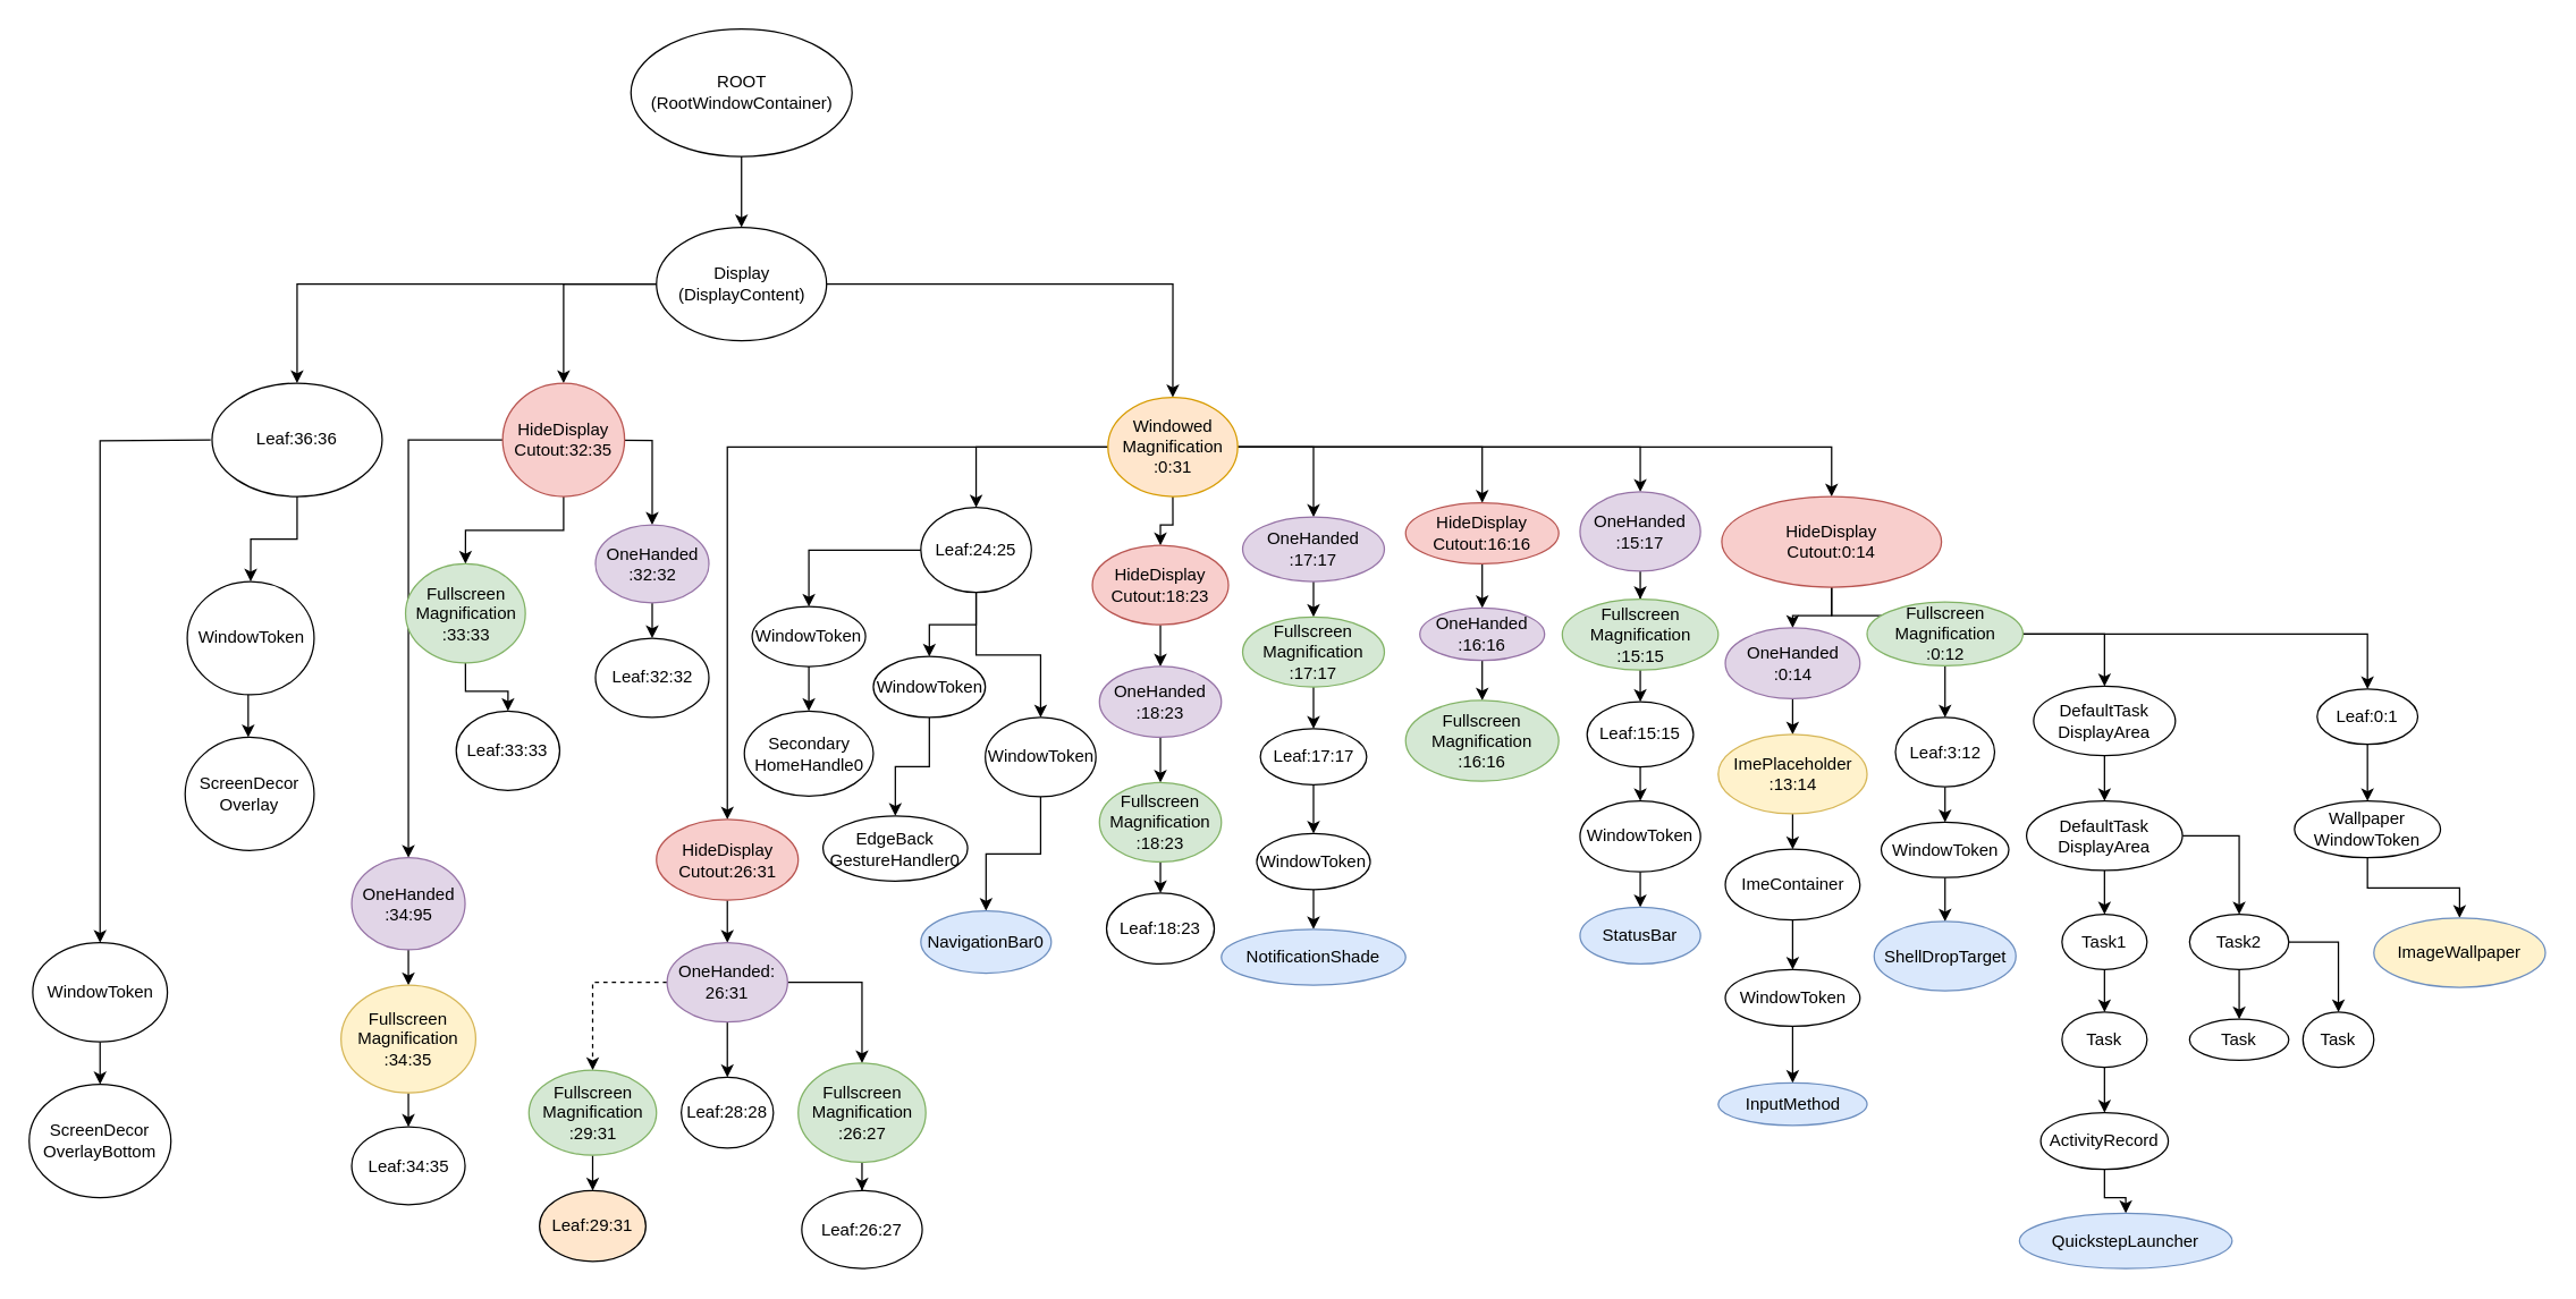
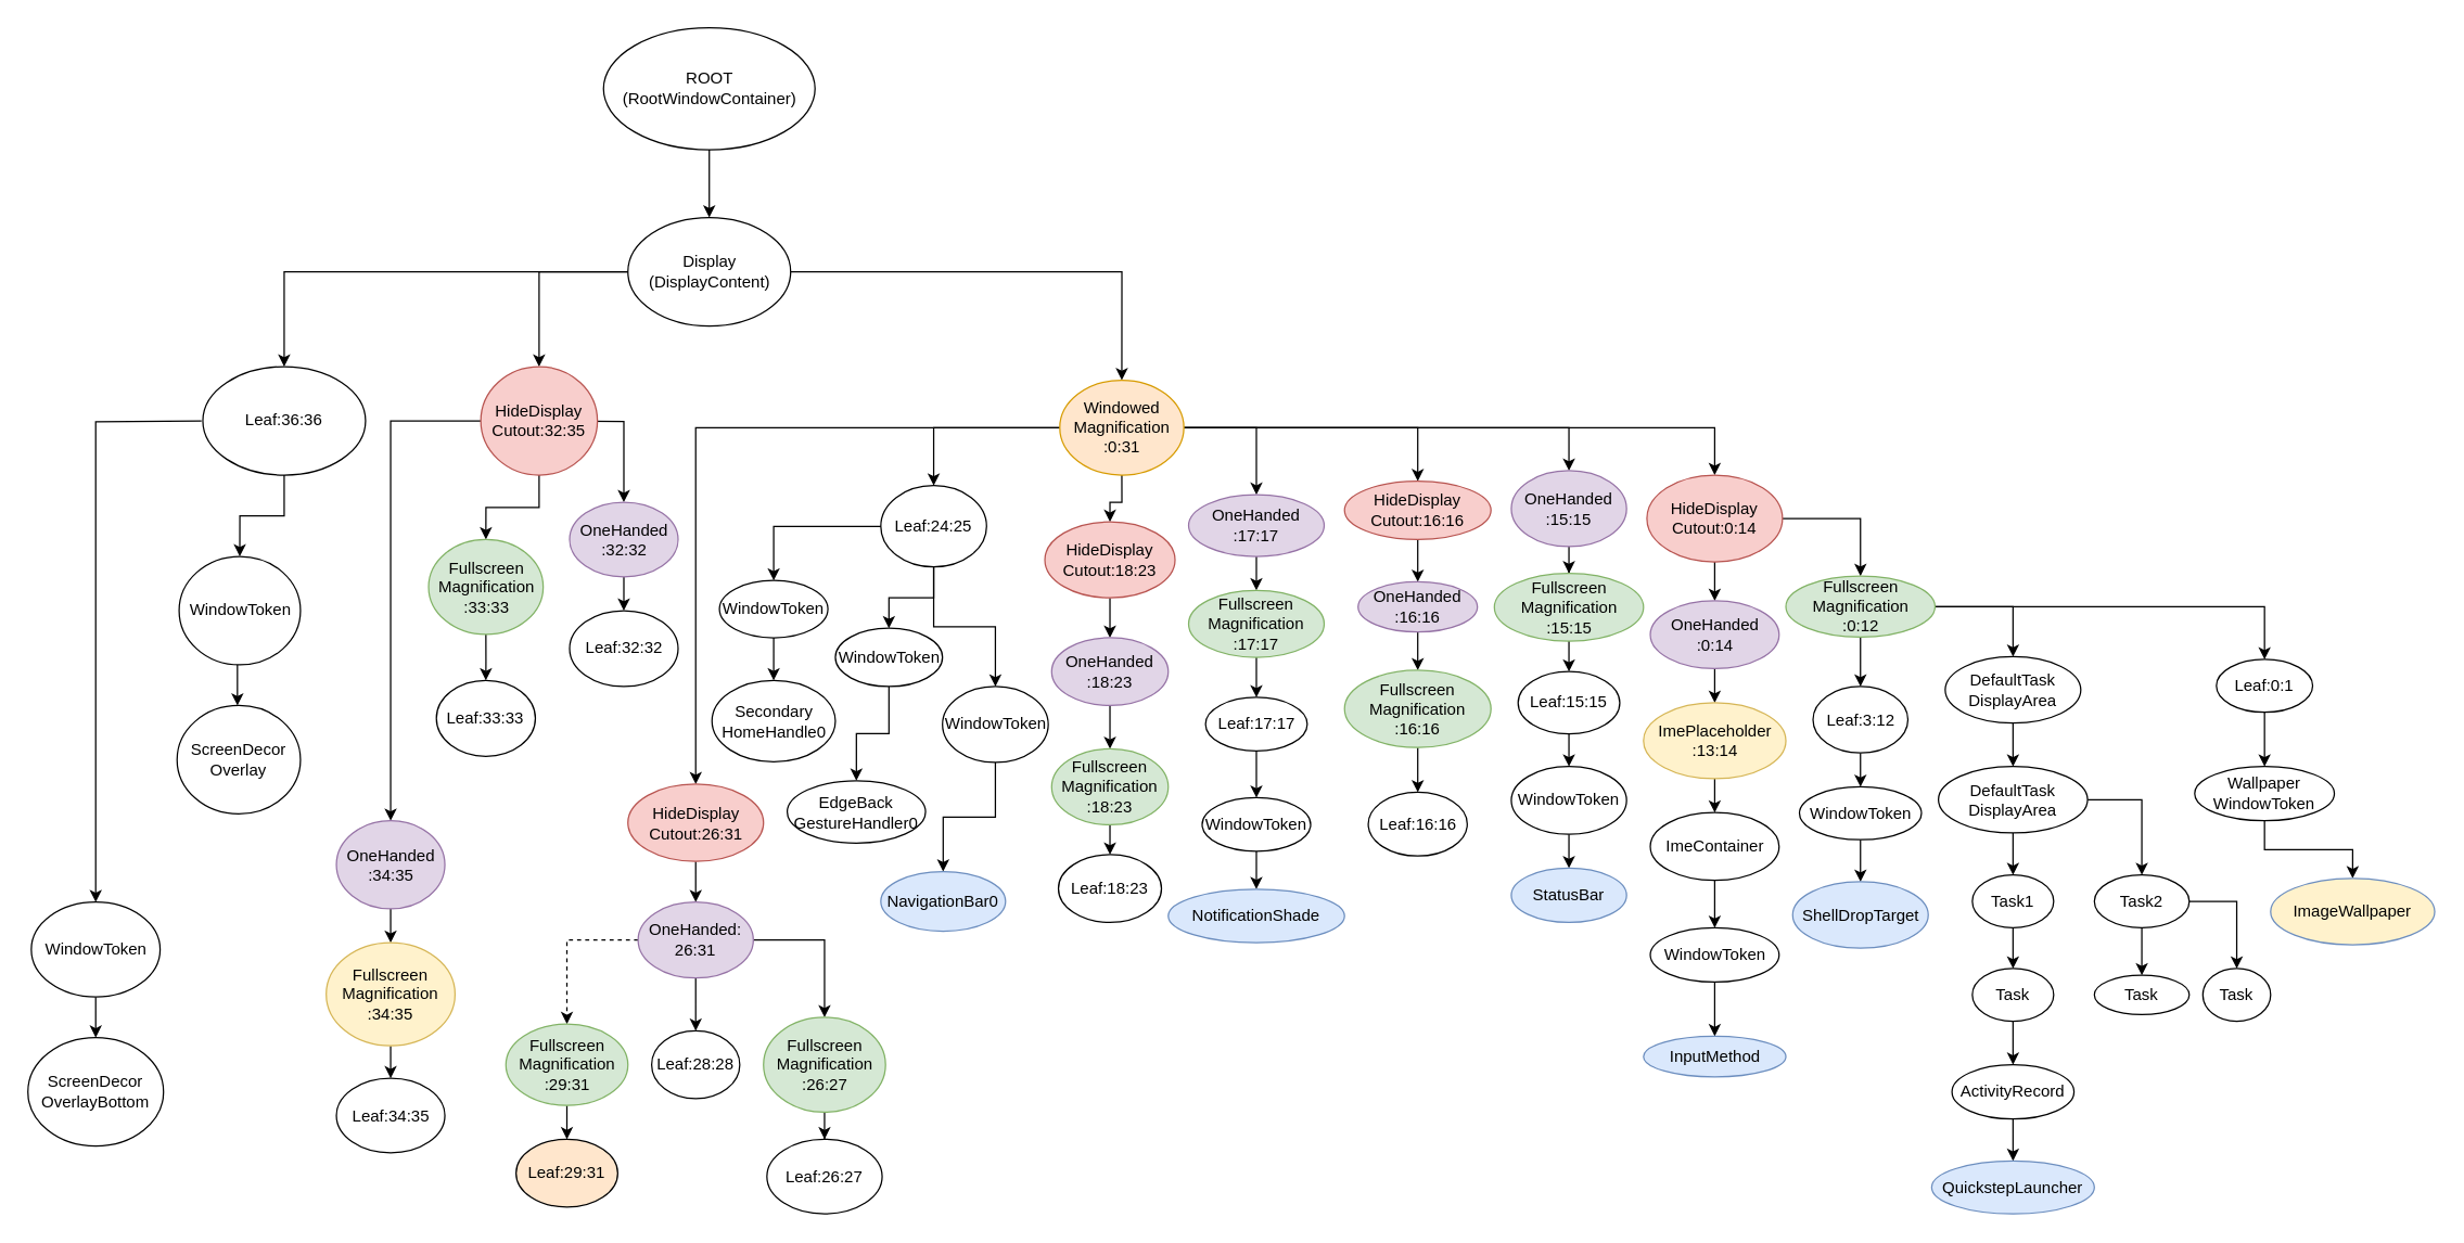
- <mxCell id="88" value="OneHanded&lt;div&gt;:15:17&lt;/div&gt;" style="ellipse;whiteSpace=wrap;html=1;fillColor=#e1d5e7;strokeColor=#9673a6;" parent="1" vertex="1"><mxGeometry x="1114" y="346.75" width="85" height="56" as="geometry" /></mxCell>
+ <mxCell id="88" value="OneHanded&lt;div&gt;:15:15&lt;/div&gt;" style="ellipse;whiteSpace=wrap;html=1;fillColor=#e1d5e7;strokeColor=#9673a6;" parent="1" vertex="1"><mxGeometry x="1114" y="346.75" width="85" height="56" as="geometry" /></mxCell>
- <mxCell id="98" value="HideDisplay&lt;div&gt;Cutout:0:14&lt;/div&gt;" style="ellipse;whiteSpace=wrap;html=1;fillColor=#f8cecc;strokeColor=#b85450;" parent="1" vertex="1"><mxGeometry x="1214" y="350" width="155" height="64" as="geometry" /></mxCell>
+ <mxCell id="98" value="HideDisplay&lt;div&gt;Cutout:0:14&lt;/div&gt;" style="ellipse;whiteSpace=wrap;html=1;fillColor=#f8cecc;strokeColor=#b85450;" parent="1" vertex="1"><mxGeometry x="1214" y="350" width="100" height="64" as="geometry" /></mxCell>
- <mxCell id="32" value="Fullscreen&lt;div&gt;Magnification&lt;/div&gt;&lt;div&gt;:33:33&lt;/div&gt;" style="ellipse;whiteSpace=wrap;html=1;fillColor=#d5e8d4;strokeColor=#82b366;" parent="1" vertex="1"><mxGeometry x="285.5" y="397.5" width="84.5" height="70" as="geometry" /></mxCell>
+ <mxCell id="32" value="Fullscreen&lt;div&gt;Magnification&lt;/div&gt;&lt;div&gt;:33:33&lt;/div&gt;" style="ellipse;whiteSpace=wrap;html=1;fillColor=#d5e8d4;strokeColor=#82b366;" parent="1" vertex="1"><mxGeometry x="315.5" y="397.5" width="84.5" height="70" as="geometry" /></mxCell>
+ <mxCell id="84" value="" style="edgeStyle=orthogonalEdgeStyle;rounded=0;orthogonalLoop=1;jettySize=auto;html=1;" parent="1" source="85" target="86" edge="1"><mxGeometry relative="1" as="geometry" /></mxCell>
+ <mxCell id="86" value="Leaf:16:16" style="ellipse;whiteSpace=wrap;html=1;" parent="1" vertex="1"><mxGeometry x="1008.5" y="584" width="73" height="47" as="geometry" /></mxCell>
- <mxCell id="30" value="OneHanded&lt;div&gt;:34:95&lt;/div&gt;" style="ellipse;whiteSpace=wrap;html=1;fillColor=#e1d5e7;strokeColor=#9673a6;" parent="1" vertex="1"><mxGeometry x="247.5" y="605" width="80" height="65" as="geometry" /></mxCell>
+ <mxCell id="30" value="OneHanded&lt;div&gt;:34:35&lt;/div&gt;" style="ellipse;whiteSpace=wrap;html=1;fillColor=#e1d5e7;strokeColor=#9673a6;" parent="1" vertex="1"><mxGeometry x="247.5" y="605" width="80" height="65" as="geometry" /></mxCell>
- <mxCell id="128" value="QuickstepLauncher" style="ellipse;whiteSpace=wrap;html=1;fillColor=#dae8fc;strokeColor=#6c8ebf;" parent="1" vertex="1"><mxGeometry x="1424" y="856" width="150" height="39" as="geometry" /></mxCell>
+ <mxCell id="128" value="QuickstepLauncher" style="ellipse;whiteSpace=wrap;html=1;fillColor=#dae8fc;strokeColor=#6c8ebf;" parent="1" vertex="1"><mxGeometry x="1424" y="856" width="120" height="39" as="geometry" /></mxCell>
